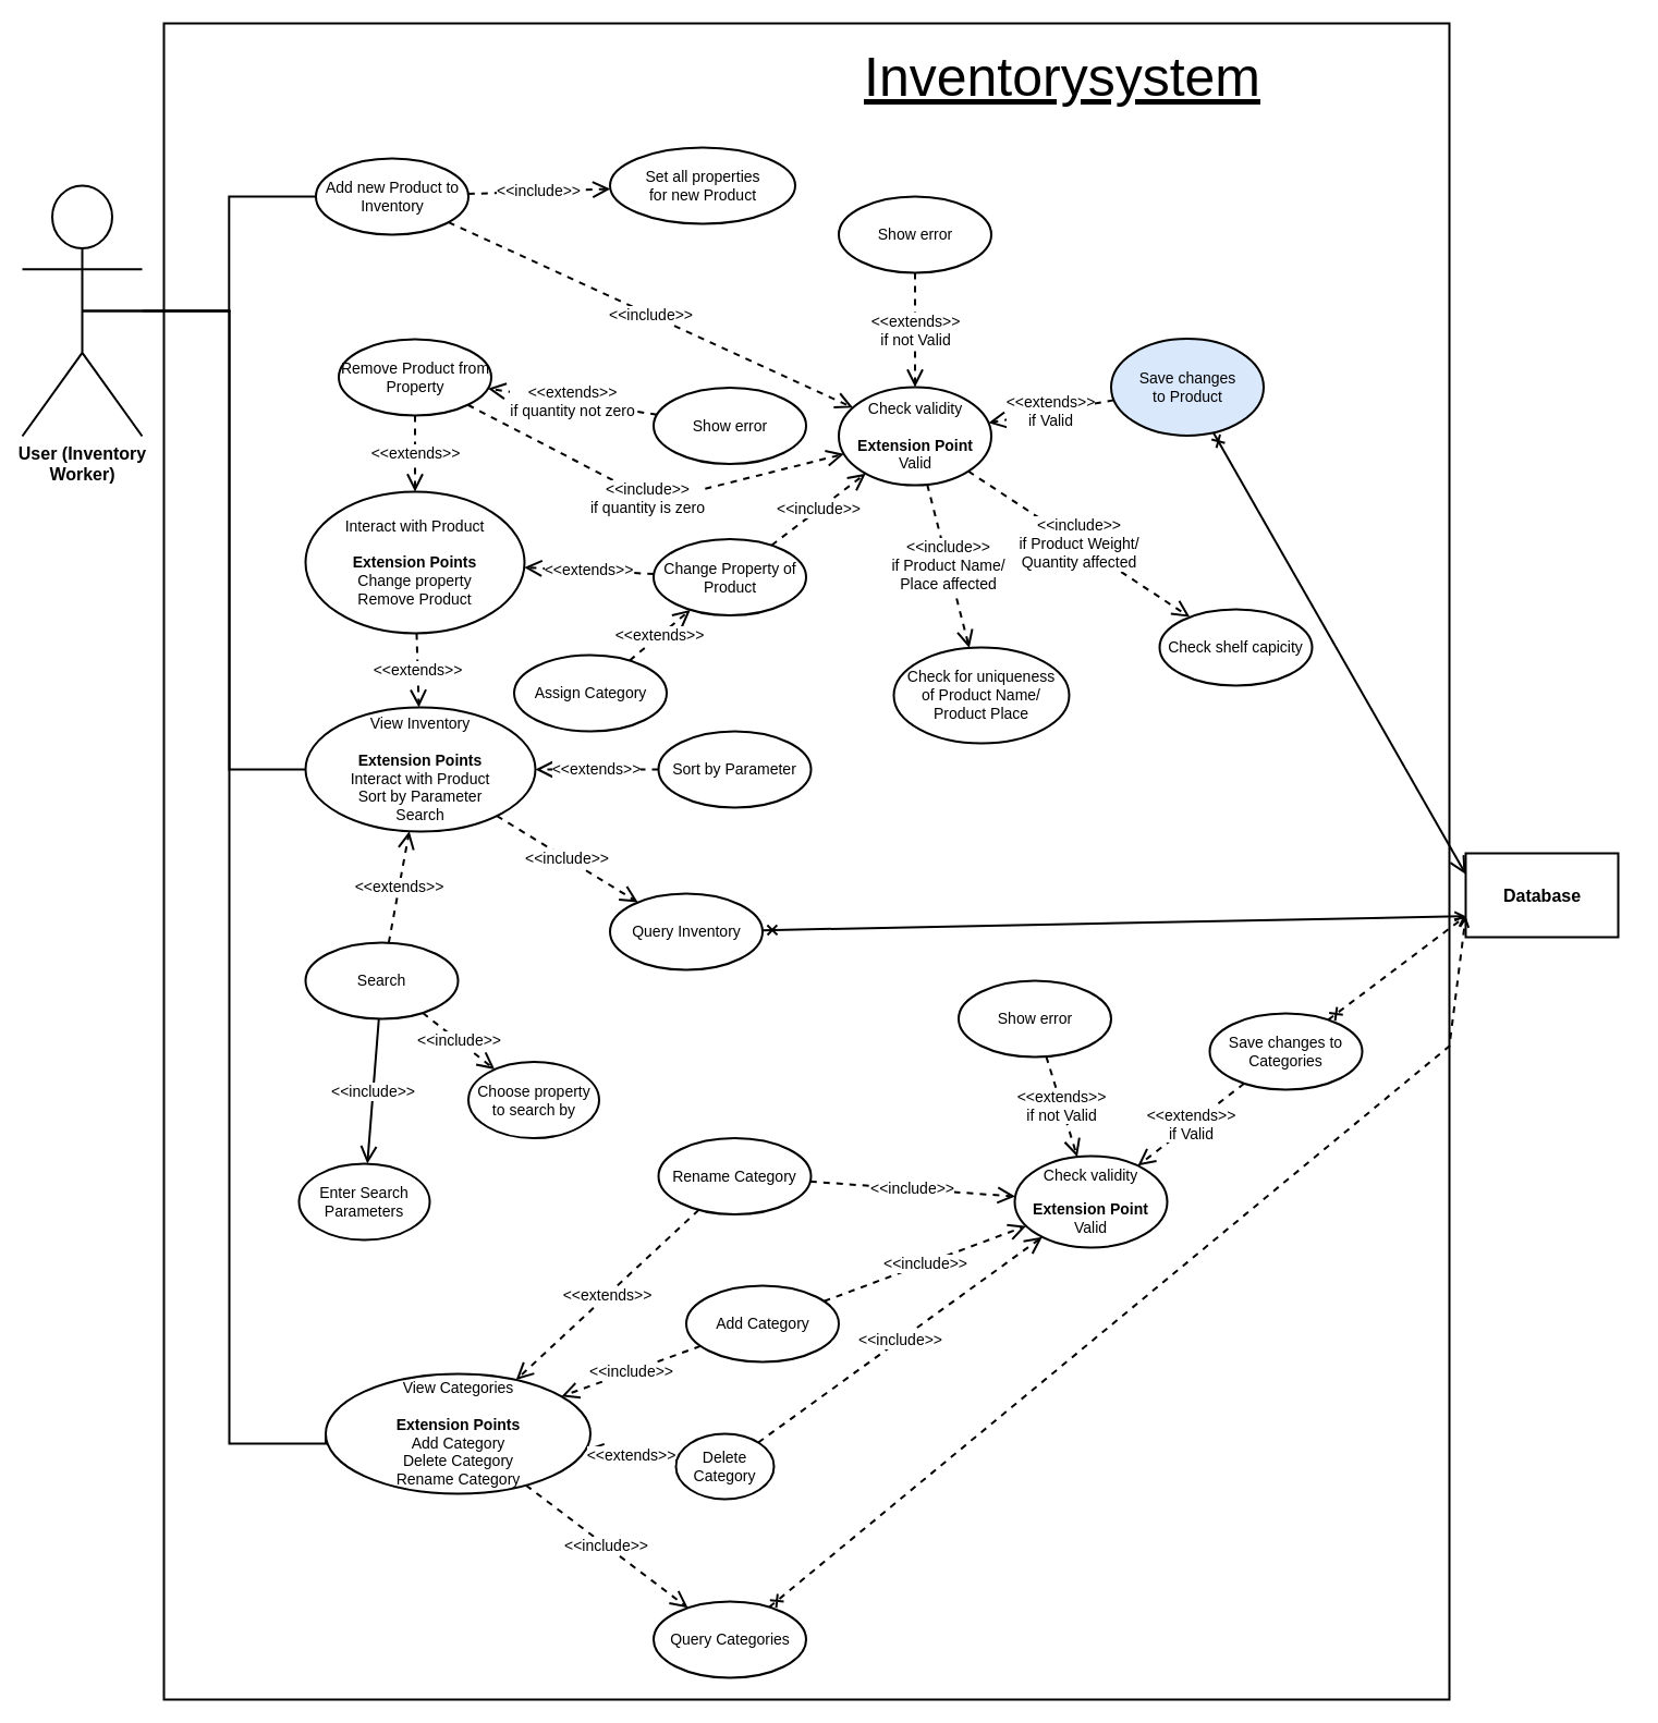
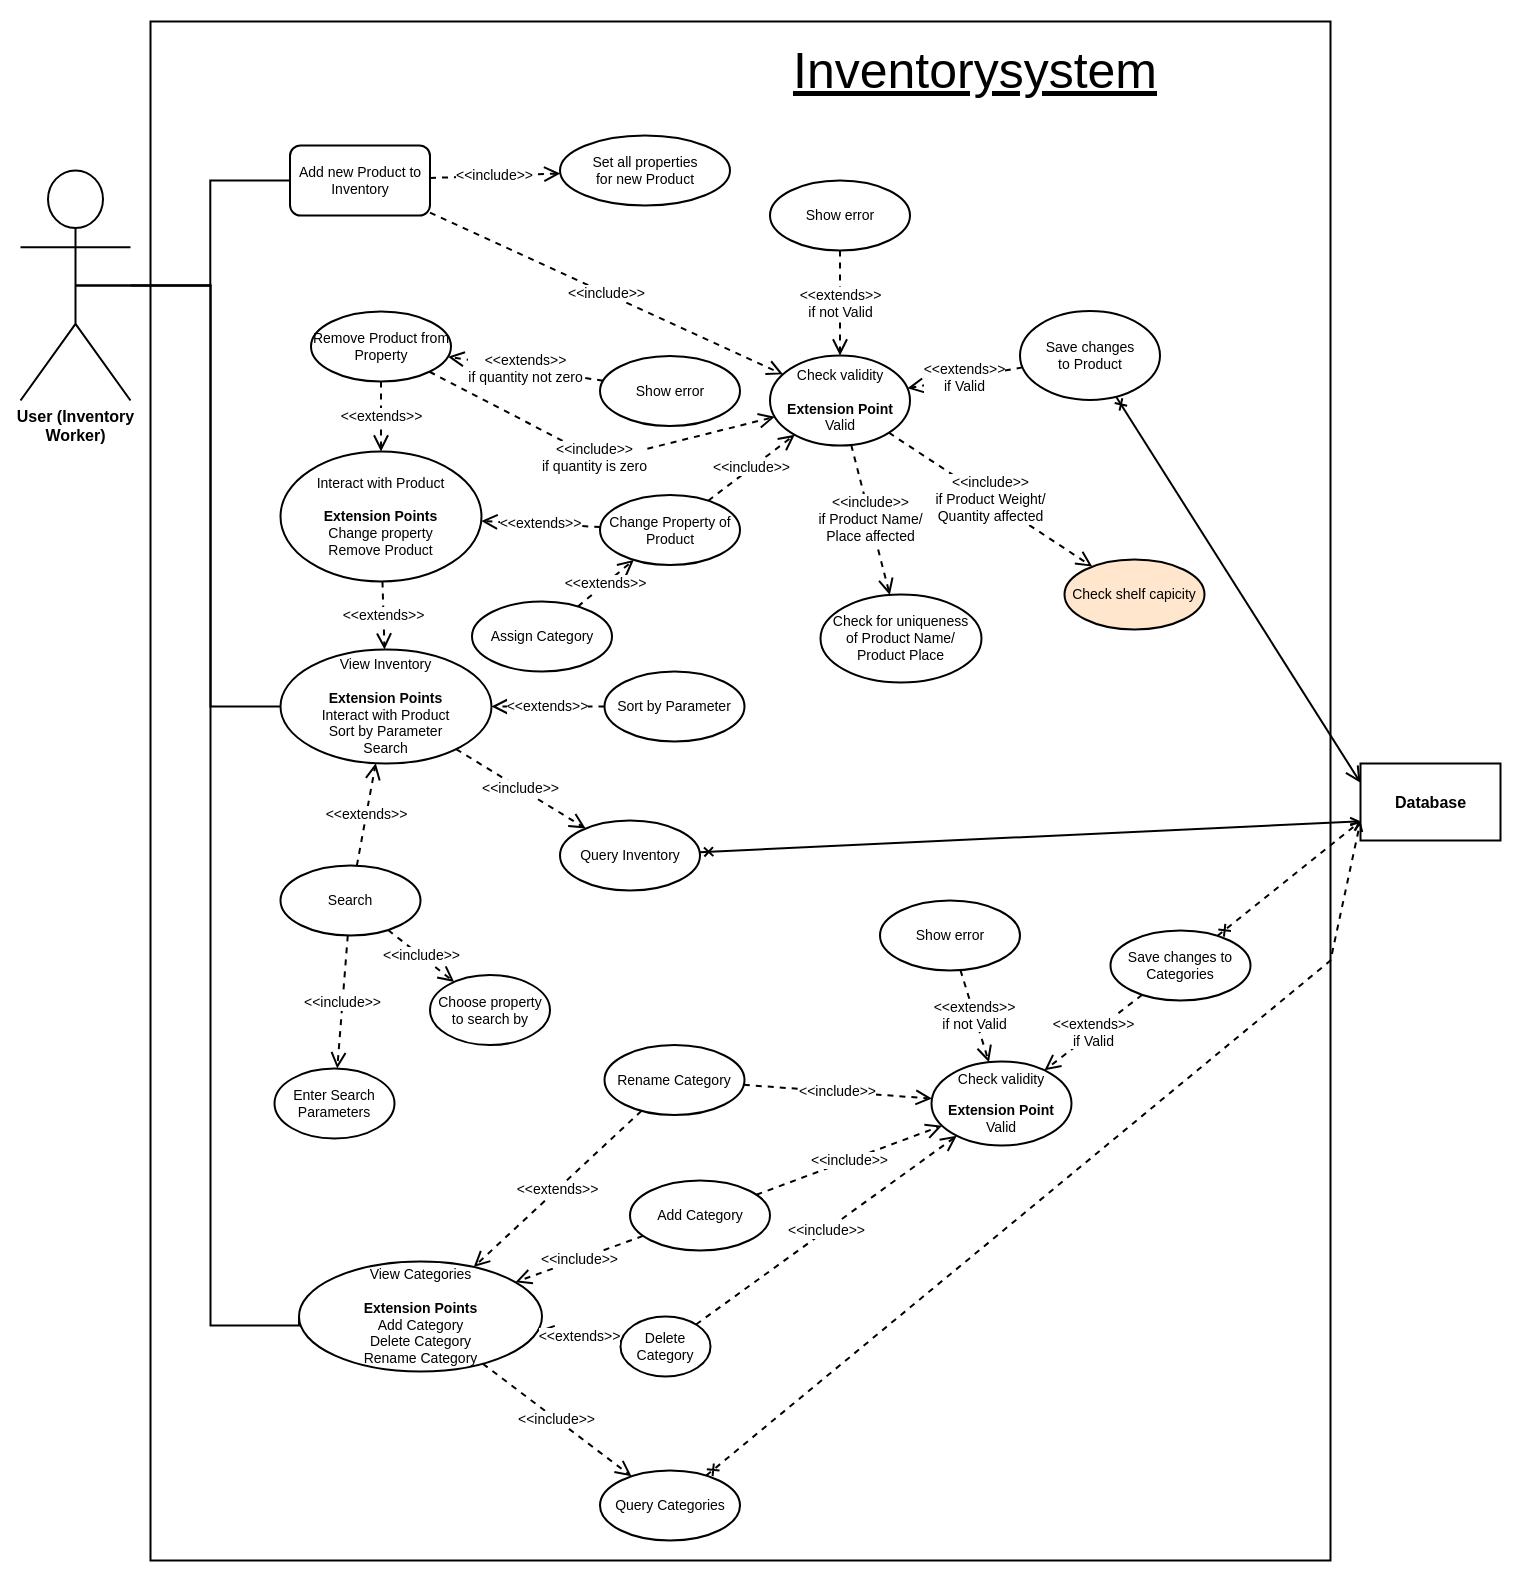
- <mxCell id="7" value="&lt;font style=&quot;font-size: 14px&quot;&gt;Add new Product to&lt;br&gt;Inventory&lt;/font&gt;" style="ellipse;whiteSpace=wrap;html=1;strokeWidth=2;" parent="1" vertex="1"><mxGeometry x="289.5" y="145" width="140" height="70" as="geometry" /></mxCell>
+ <mxCell id="7" value="&lt;font style=&quot;font-size: 14px&quot;&gt;Add new Product to&lt;br&gt;Inventory&lt;/font&gt;" style="whiteSpace=wrap;html=1;strokeWidth=2;rounded=1;" parent="1" vertex="1"><mxGeometry x="289.5" y="145" width="140" height="70" as="geometry" /></mxCell>
- <mxCell id="28" value="&lt;font style=&quot;font-size: 14px&quot;&gt;Save changes&lt;br&gt;to Product" style="ellipse;whiteSpace=wrap;html=1;strokeWidth=2;fillColor=#dae8fc;" parent="1" vertex="1"><mxGeometry x="1019.5" y="310.5" width="140" height="89" as="geometry" /></mxCell>
+ <mxCell id="28" value="&lt;font style=&quot;font-size: 14px&quot;&gt;Save changes&lt;br&gt;to Product" style="ellipse;whiteSpace=wrap;html=1;strokeWidth=2;" parent="1" vertex="1"><mxGeometry x="1019.5" y="310.5" width="140" height="89" as="geometry" /></mxCell>
- <mxCell id="32" value="&lt;font style=&quot;font-size: 14px&quot;&gt;Check shelf capicity" style="ellipse;whiteSpace=wrap;html=1;strokeWidth=2;" parent="1" vertex="1"><mxGeometry x="1064" y="559" width="140" height="70" as="geometry" /></mxCell>
+ <mxCell id="32" value="&lt;font style=&quot;font-size: 14px&quot;&gt;Check shelf capicity" style="ellipse;whiteSpace=wrap;html=1;strokeWidth=2;fillColor=#ffe6cc;" parent="1" vertex="1"><mxGeometry x="1064" y="559" width="140" height="70" as="geometry" /></mxCell>
- <mxCell id="37" value="&lt;font style=&quot;font-size: 16px&quot;&gt;&lt;b&gt;Database&lt;/b&gt;&lt;/font&gt;" style="html=1;strokeWidth=2;" parent="1" vertex="1"><mxGeometry x="1345" y="783" width="140" height="77" as="geometry" /></mxCell>
+ <mxCell id="37" value="&lt;font style=&quot;font-size: 16px&quot;&gt;&lt;b&gt;Database&lt;/b&gt;&lt;/font&gt;" style="html=1;strokeWidth=2;" parent="1" vertex="1"><mxGeometry x="1360" y="763" width="140" height="77" as="geometry" /></mxCell>
- <mxCell id="16" value="&lt;font style=&quot;font-size: 14px&quot;&gt;&amp;lt;&amp;lt;include&amp;gt;&amp;gt;" style="endArrow=open;endSize=12;dashed=0;html=1;strokeWidth=2;" parent="1" source="12" target="17" edge="1"><mxGeometry width="160" relative="1" as="geometry"><mxPoint x="429.5" y="500" as="sourcePoint" /><mxPoint x="500" y="615" as="targetPoint" /><Array as="points" /></mxGeometry></mxCell>
+ <mxCell id="16" value="&lt;font style=&quot;font-size: 14px&quot;&gt;&amp;lt;&amp;lt;include&amp;gt;&amp;gt;" style="endArrow=open;endSize=12;dashed=1;html=1;strokeWidth=2;" parent="1" source="12" target="17" edge="1"><mxGeometry width="160" relative="1" as="geometry"><mxPoint x="429.5" y="500" as="sourcePoint" /><mxPoint x="500" y="615" as="targetPoint" /><Array as="points" /></mxGeometry></mxCell>
